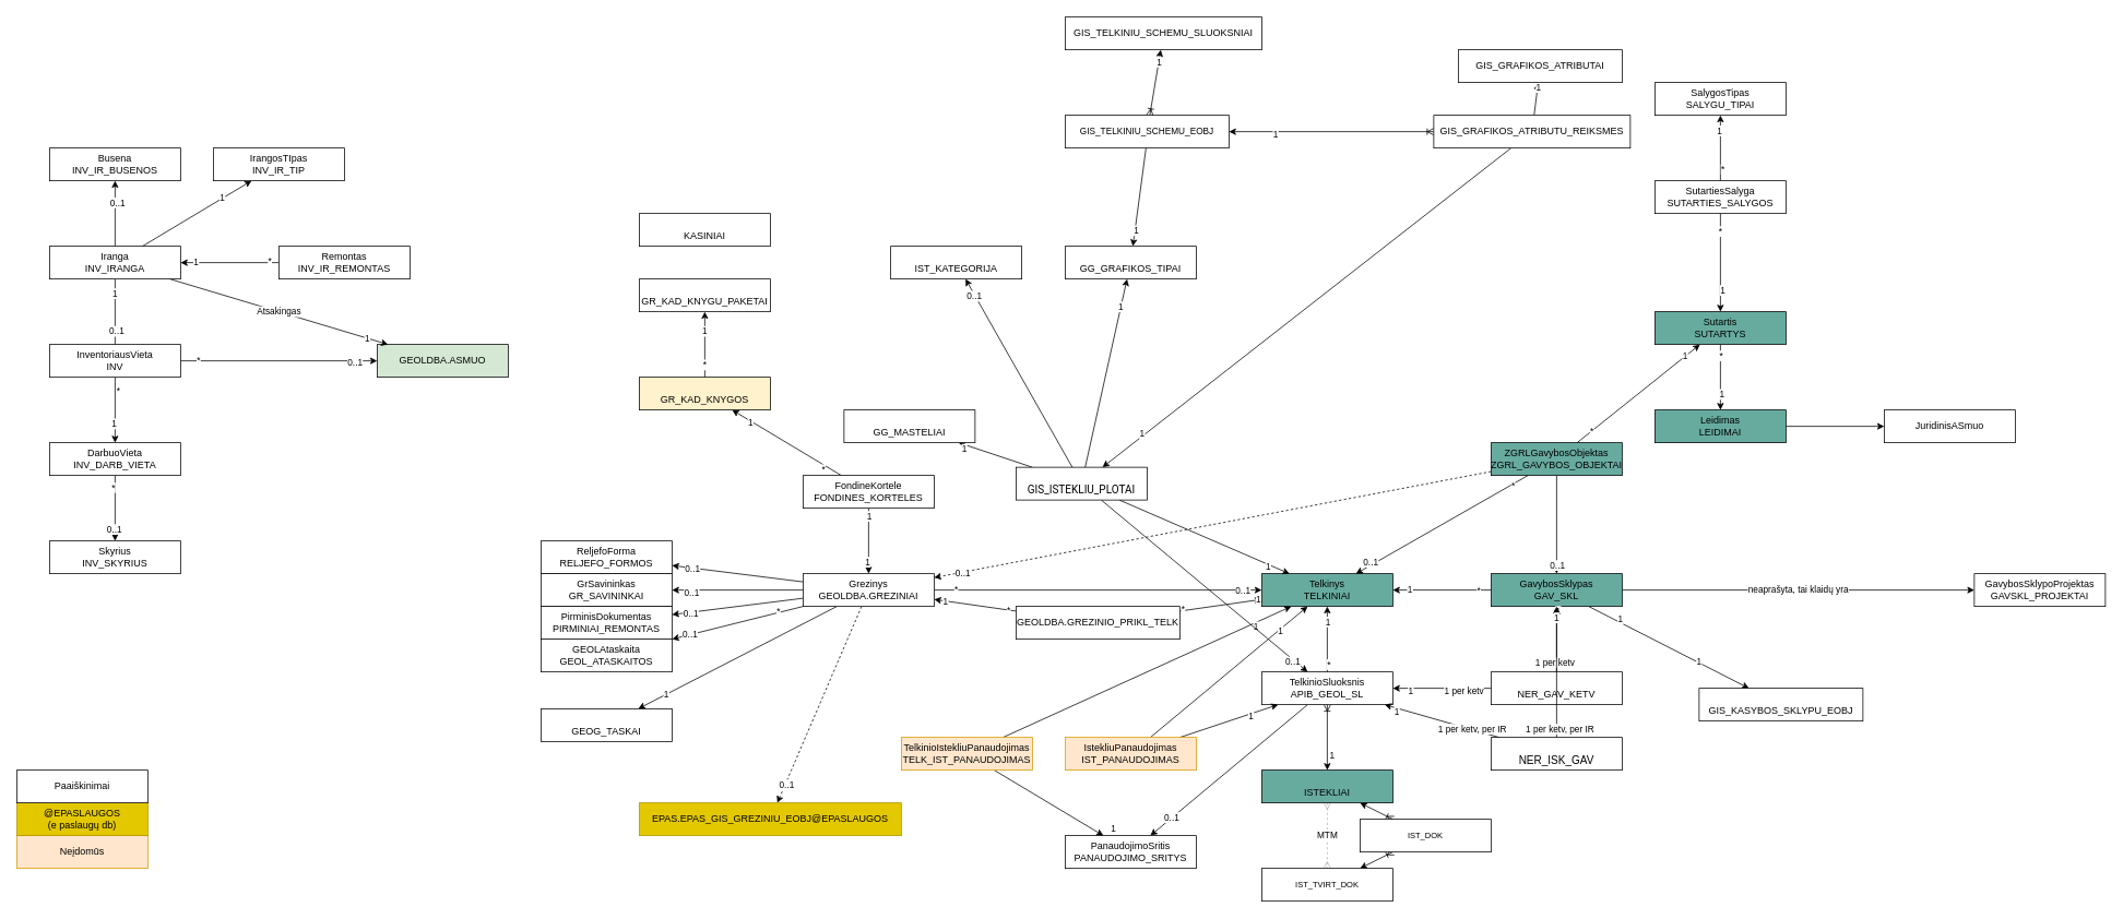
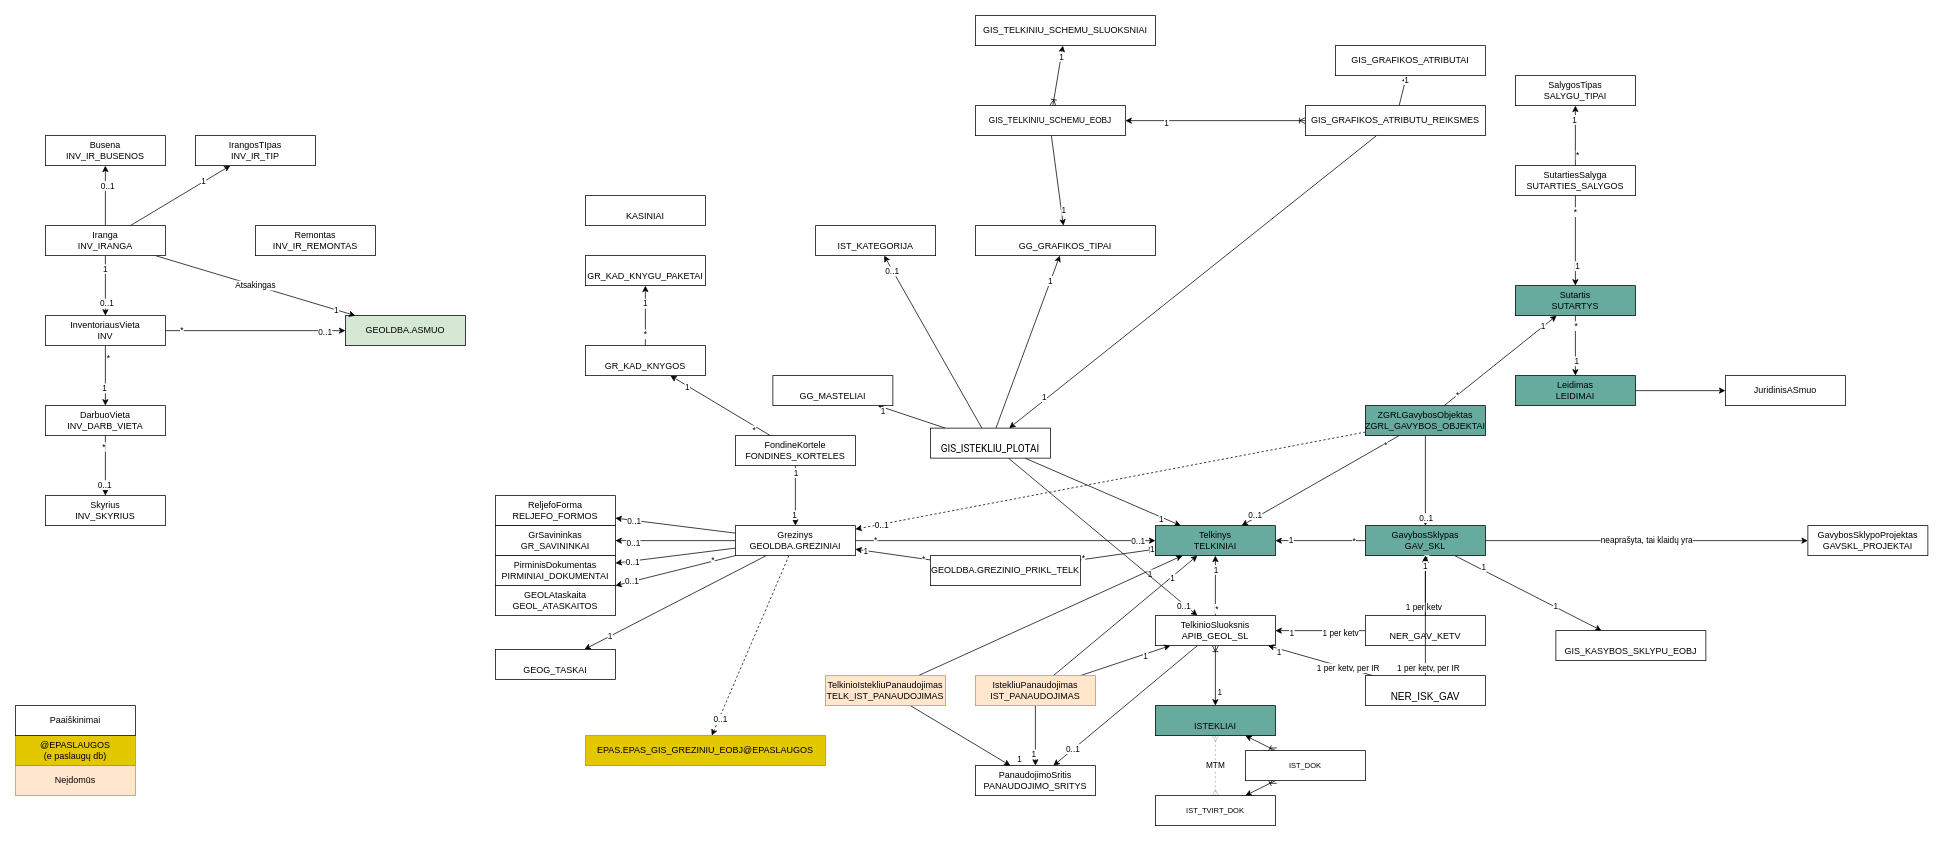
- <mxCell id="172" value="GIS_GRAFIKOS_ATRIBUTU_REIKSMES" style="rounded=0;whiteSpace=wrap;html=1;" parent="1" vertex="1"><mxGeometry x="1750" y="140" width="240" height="40" as="geometry" /></mxCell>
+ <mxCell id="172" value="GIS_GRAFIKOS_ATRIBUTU_REIKSMES" style="rounded=0;whiteSpace=wrap;html=1;" parent="1" vertex="1"><mxGeometry x="1740" y="140" width="240" height="40" as="geometry" /></mxCell>
- <mxCell id="132" style="edgeStyle=none;rounded=0;orthogonalLoop=1;jettySize=auto;html=1;" parent="1" source="135" target="129" edge="1"><mxGeometry relative="1" as="geometry" /></mxCell>
- <mxCell id="133" value="1" style="edgeLabel;html=1;align=center;verticalAlign=middle;resizable=0;points=[];" parent="132" vertex="1" connectable="0"><mxGeometry x="0.7" y="-1" relative="1" as="geometry"><mxPoint as="offset" /></mxGeometry></mxCell>
- <mxCell id="134" value="*" style="edgeLabel;html=1;align=center;verticalAlign=middle;resizable=0;points=[];" parent="132" vertex="1" connectable="0"><mxGeometry x="-0.796" y="-3" relative="1" as="geometry"><mxPoint as="offset" /></mxGeometry></mxCell>
- <mxCell id="151" value="&lt;br&gt;GG_GRAFIKOS_TIPAI" style="rounded=0;whiteSpace=wrap;html=1;" parent="1" vertex="1"><mxGeometry x="1300" y="300" width="160" height="40" as="geometry" /></mxCell>
+ <mxCell id="151" value="&lt;br&gt;GG_GRAFIKOS_TIPAI" style="rounded=0;whiteSpace=wrap;html=1;" parent="1" vertex="1"><mxGeometry x="1300" y="300" width="240" height="40" as="geometry" /></mxCell>
- <mxCell id="120" style="edgeStyle=none;rounded=0;orthogonalLoop=1;jettySize=auto;html=1;endArrow=none;" parent="1" source="129" target="113" edge="1"><mxGeometry relative="1" as="geometry" /></mxCell>
+ <mxCell id="120" style="edgeStyle=none;rounded=0;orthogonalLoop=1;jettySize=auto;html=1;" parent="1" source="129" target="113" edge="1"><mxGeometry relative="1" as="geometry" /></mxCell>
- <mxCell id="86" value="&lt;br&gt;GR_KAD_KNYGOS" style="rounded=0;whiteSpace=wrap;html=1;fillColor=#fff2cc;" parent="1" vertex="1"><mxGeometry x="780" y="460" width="160" height="40" as="geometry" /></mxCell>
+ <mxCell id="86" value="&lt;br&gt;GR_KAD_KNYGOS" style="rounded=0;whiteSpace=wrap;html=1;" parent="1" vertex="1"><mxGeometry x="780" y="460" width="160" height="40" as="geometry" /></mxCell>
- <mxCell id="99" value="PirminisDokumentas&lt;br&gt;PIRMINIAI_REMONTAS" style="rounded=0;whiteSpace=wrap;html=1;" parent="1" vertex="1"><mxGeometry x="660" y="740" width="160" height="40" as="geometry" /></mxCell>
+ <mxCell id="99" value="PirminisDokumentas&lt;br&gt;PIRMINIAI_DOKUMENTAI" style="rounded=0;whiteSpace=wrap;html=1;" parent="1" vertex="1"><mxGeometry x="660" y="740" width="160" height="40" as="geometry" /></mxCell>
+ <mxCell id="52" style="edgeStyle=none;rounded=0;orthogonalLoop=1;jettySize=auto;html=1;" parent="1" source="56" target="36" edge="1"><mxGeometry relative="1" as="geometry" /></mxCell>
+ <mxCell id="53" value="1" style="edgeLabel;html=1;align=center;verticalAlign=middle;resizable=0;points=[];" parent="52" vertex="1" connectable="0"><mxGeometry x="0.695" y="-3" relative="1" as="geometry"><mxPoint y="-4" as="offset" /></mxGeometry></mxCell>
